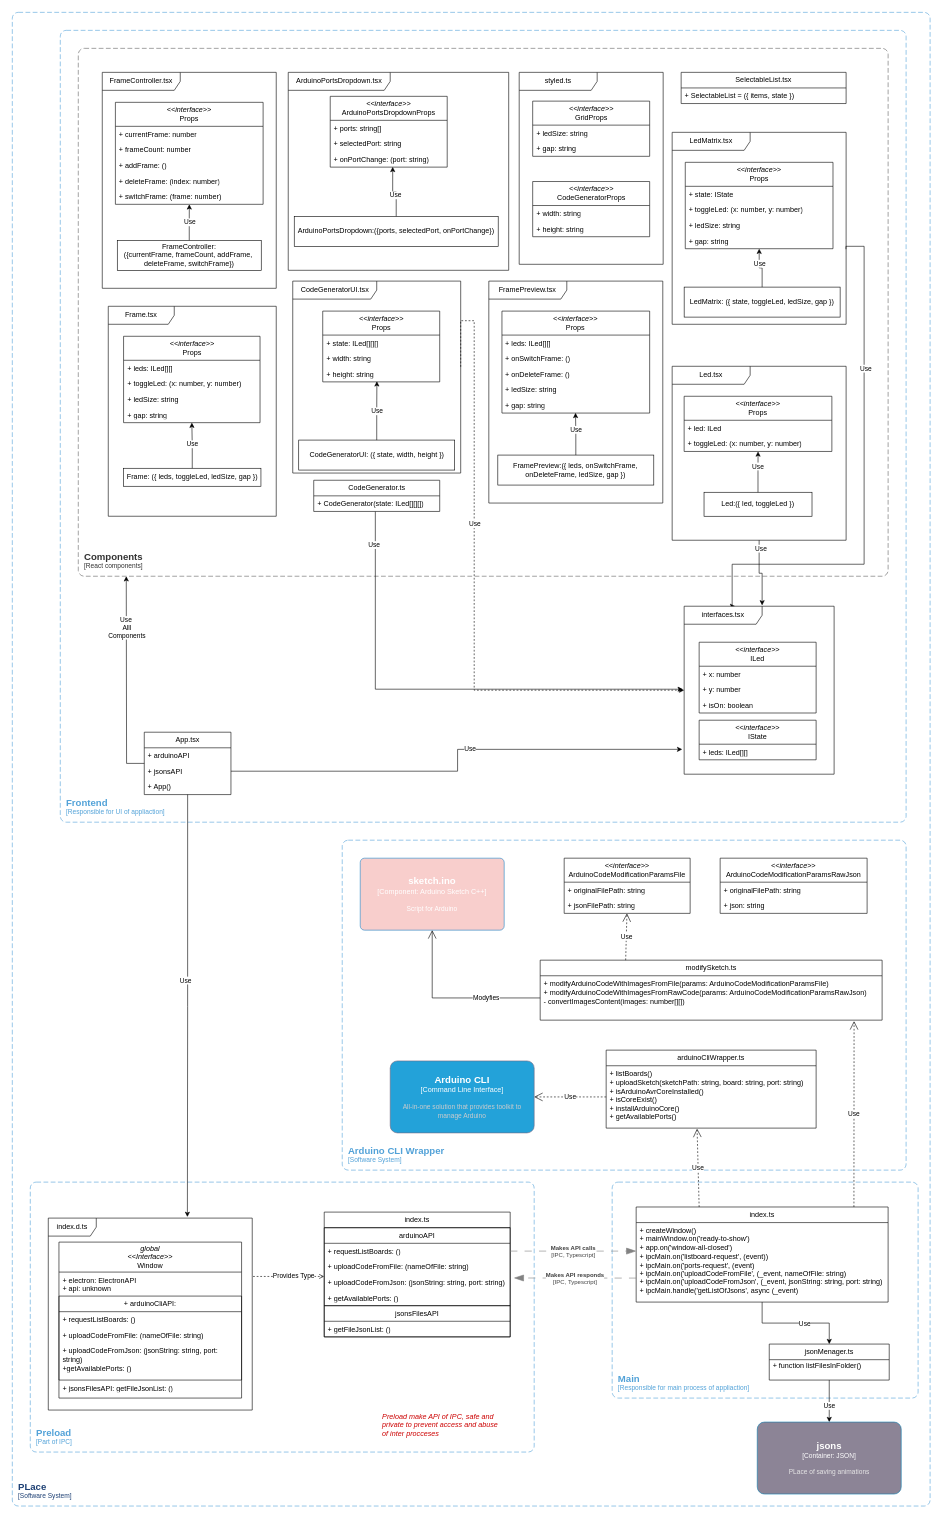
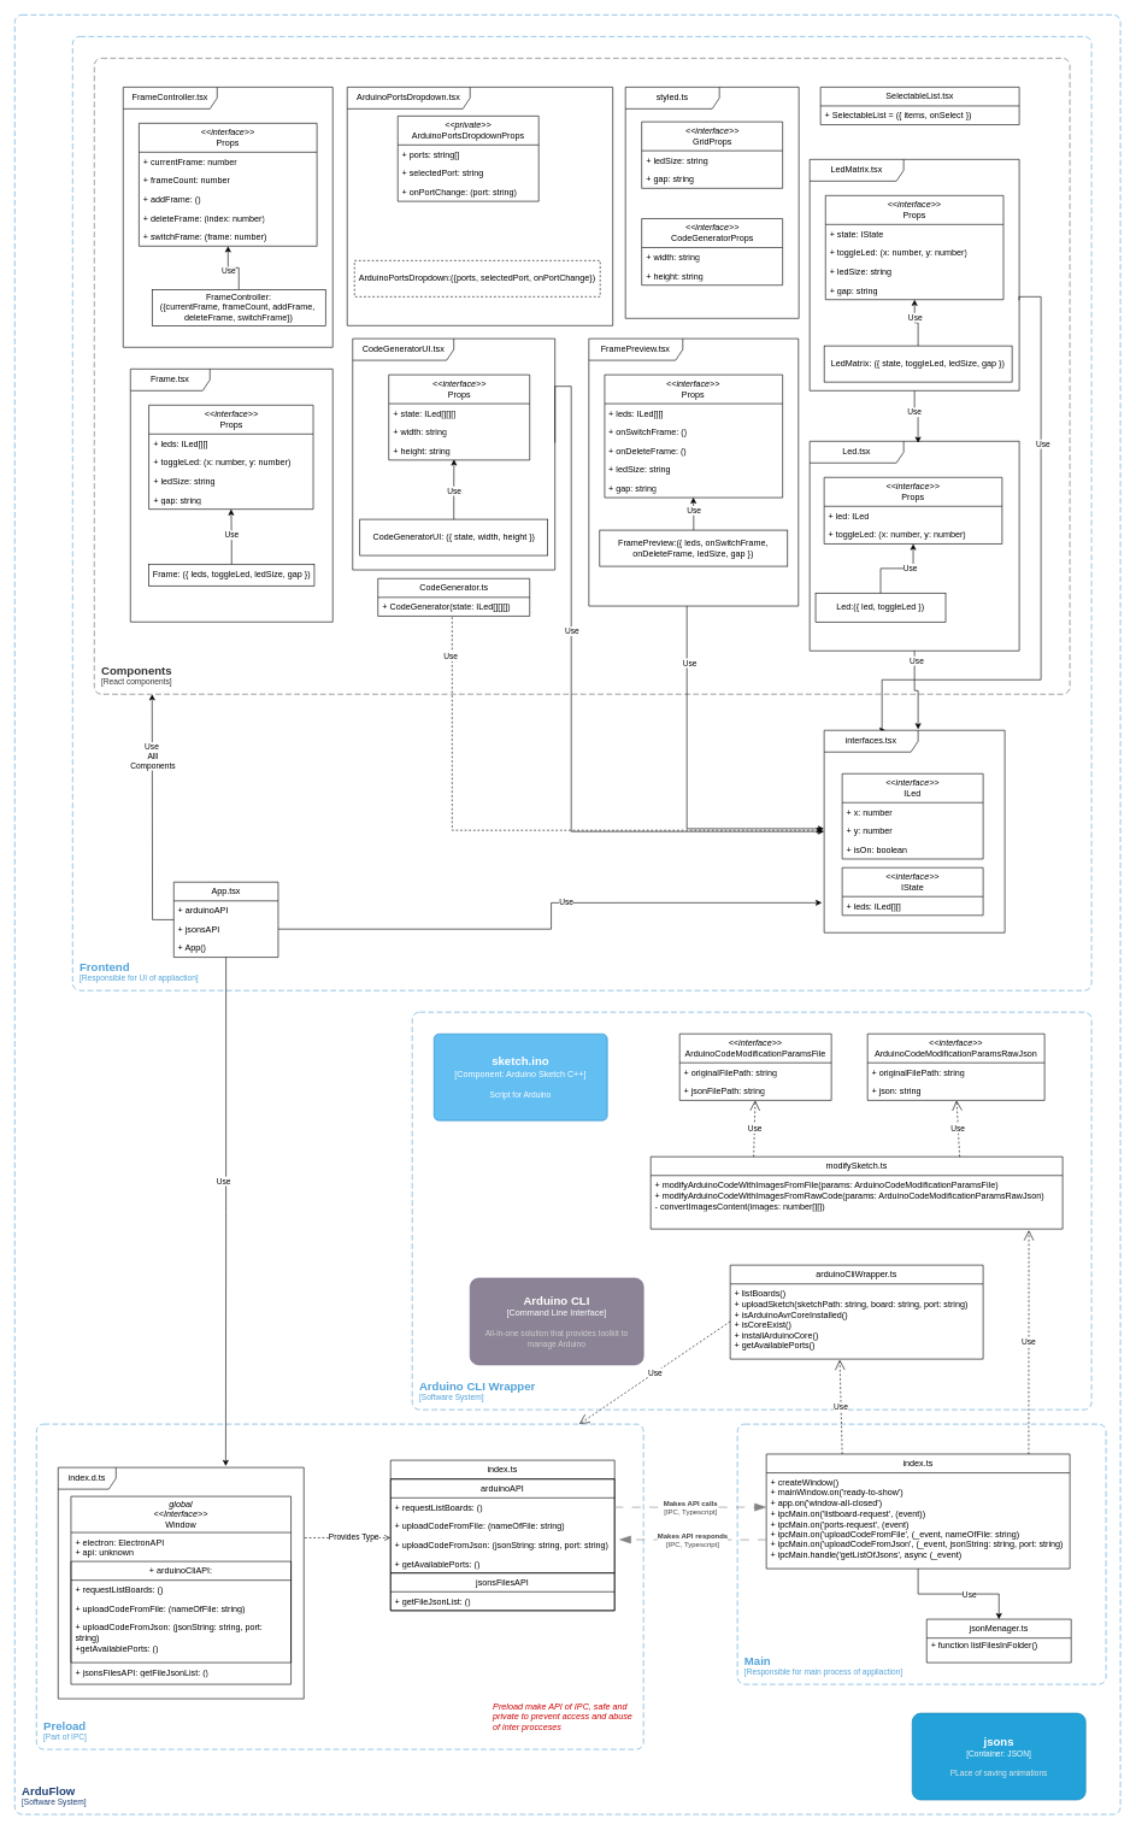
- <mxCell id="128" value="+ SelectableList = ({ items, state })" style="text;strokeColor=none;fillColor=none;align=left;verticalAlign=top;spacingLeft=4;spacingRight=4;overflow=hidden;rotatable=0;points=[[0,0.5],[1,0.5]];portConstraint=eastwest;whiteSpace=wrap;html=1;" vertex="1" parent="127"><mxGeometry y="26" width="275" height="26" as="geometry" /></mxCell>
+ <mxCell id="128" value="+ SelectableList = ({ items, onSelect })" style="text;strokeColor=none;fillColor=none;align=left;verticalAlign=top;spacingLeft=4;spacingRight=4;overflow=hidden;rotatable=0;points=[[0,0.5],[1,0.5]];portConstraint=eastwest;whiteSpace=wrap;html=1;" vertex="1" parent="127"><mxGeometry y="26" width="275" height="26" as="geometry" /></mxCell>
- <mxCell id="57" value="&lt;i&gt;&amp;lt;&amp;lt;interface&amp;gt;&amp;gt;&lt;br&gt;&lt;/i&gt;ArduinoPortsDropdownProps" style="swimlane;fontStyle=0;childLayout=stackLayout;horizontal=1;startSize=40;fillColor=none;horizontalStack=0;resizeParent=1;resizeParentMax=0;resizeLast=0;collapsible=1;marginBottom=0;whiteSpace=wrap;html=1;" vertex="1" parent="1"><mxGeometry x="550" y="160" width="195" height="118" as="geometry" /></mxCell>
+ <mxCell id="57" value="&lt;i&gt;&amp;lt;&amp;lt;private&amp;gt;&amp;gt;&lt;br&gt;&lt;/i&gt;ArduinoPortsDropdownProps" style="swimlane;fontStyle=0;childLayout=stackLayout;horizontal=1;startSize=40;fillColor=none;horizontalStack=0;resizeParent=1;resizeParentMax=0;resizeLast=0;collapsible=1;marginBottom=0;whiteSpace=wrap;html=1;" vertex="1" parent="1"><mxGeometry x="550" y="160" width="195" height="118" as="geometry" /></mxCell>
- <mxCell id="61" style="edgeStyle=orthogonalEdgeStyle;rounded=0;orthogonalLoop=1;jettySize=auto;html=1;entryX=0.534;entryY=0.985;entryDx=0;entryDy=0;entryPerimeter=0;" edge="1" parent="1" source="63" target="60"><mxGeometry relative="1" as="geometry" /></mxCell>
- <mxCell id="62" value="Use" style="edgeLabel;html=1;align=center;verticalAlign=middle;resizable=0;points=[];" vertex="1" connectable="0" parent="61"><mxGeometry x="-0.195" y="2" relative="1" as="geometry"><mxPoint as="offset" /></mxGeometry></mxCell>
- <mxCell id="63" value="ArduinoPortsDropdown:({&lt;span style=&quot;background-color: initial;&quot;&gt;ports,&amp;nbsp;&lt;/span&gt;&lt;span style=&quot;background-color: initial;&quot;&gt;selectedPort,&amp;nbsp;&lt;/span&gt;&lt;span style=&quot;background-color: initial;&quot;&gt;onPortChange&lt;/span&gt;&lt;span style=&quot;background-color: initial;&quot;&gt;})&lt;/span&gt;&lt;span style=&quot;background-color: initial;&quot;&gt;&lt;br&gt;&lt;/span&gt;" style="html=1;whiteSpace=wrap;fillColor=none;" vertex="1" parent="1"><mxGeometry x="490" y="360" width="340" height="50" as="geometry" /></mxCell>
+ <mxCell id="63" value="ArduinoPortsDropdown:({&lt;span style=&quot;background-color: initial;&quot;&gt;ports,&amp;nbsp;&lt;/span&gt;&lt;span style=&quot;background-color: initial;&quot;&gt;selectedPort,&amp;nbsp;&lt;/span&gt;&lt;span style=&quot;background-color: initial;&quot;&gt;onPortChange&lt;/span&gt;&lt;span style=&quot;background-color: initial;&quot;&gt;})&lt;/span&gt;&lt;span style=&quot;background-color: initial;&quot;&gt;&lt;br&gt;&lt;/span&gt;" style="html=1;whiteSpace=wrap;fillColor=none;dashed=1;" vertex="1" parent="1"><mxGeometry x="490" y="360" width="340" height="50" as="geometry" /></mxCell>
- <mxCell id="92" value="FrameController: ({currentFrame,&amp;nbsp;&lt;span style=&quot;background-color: initial;&quot;&gt;frameCount,&amp;nbsp;&lt;/span&gt;&lt;span style=&quot;background-color: initial;&quot;&gt;addFrame,&amp;nbsp;&lt;br&gt;&lt;/span&gt;&lt;span style=&quot;background-color: initial;&quot;&gt;deleteFrame,&amp;nbsp;&lt;/span&gt;&lt;span style=&quot;background-color: initial;&quot;&gt;switchFrame&lt;/span&gt;})" style="html=1;whiteSpace=wrap;fillColor=none;" vertex="1" parent="1"><mxGeometry x="195" y="400" width="240" height="50" as="geometry" /></mxCell>
+ <mxCell id="92" value="FrameController: ({currentFrame,&amp;nbsp;&lt;span style=&quot;background-color: initial;&quot;&gt;frameCount,&amp;nbsp;&lt;/span&gt;&lt;span style=&quot;background-color: initial;&quot;&gt;addFrame,&amp;nbsp;&lt;br&gt;&lt;/span&gt;&lt;span style=&quot;background-color: initial;&quot;&gt;deleteFrame,&amp;nbsp;&lt;/span&gt;&lt;span style=&quot;background-color: initial;&quot;&gt;switchFrame&lt;/span&gt;})" style="html=1;whiteSpace=wrap;fillColor=none;" vertex="1" parent="1"><mxGeometry x="210" y="400" width="240" height="50" as="geometry" /></mxCell>
+ <mxCell id="114" style="edgeStyle=orthogonalEdgeStyle;rounded=0;orthogonalLoop=1;jettySize=auto;html=1;entryX=0.517;entryY=0.008;entryDx=0;entryDy=0;entryPerimeter=0;" edge="1" parent="1" source="118" target="107"><mxGeometry relative="1" as="geometry" /></mxCell>
+ <mxCell id="115" value="Use" style="edgeLabel;html=1;align=center;verticalAlign=middle;resizable=0;points=[];" vertex="1" connectable="0" parent="114"><mxGeometry x="-0.252" y="-1" relative="1" as="geometry"><mxPoint as="offset" /></mxGeometry></mxCell>
- <mxCell id="73" value="CodeGeneratorUI: ({ state, width, height })" style="html=1;whiteSpace=wrap;fillColor=none;" vertex="1" parent="1"><mxGeometry x="497.5" y="733" width="260" height="50" as="geometry" /></mxCell>
+ <mxCell id="73" value="CodeGeneratorUI: ({ state, width, height })" style="html=1;whiteSpace=wrap;fillColor=none;" vertex="1" parent="1"><mxGeometry x="497.5" y="718" width="260" height="50" as="geometry" /></mxCell>
- <mxCell id="104" value="FramePreview:({ leds, onSwitchFrame, onDeleteFrame, ledSize, gap })" style="html=1;whiteSpace=wrap;fillColor=none;" vertex="1" parent="1"><mxGeometry x="829.39" y="758" width="260" height="50" as="geometry" /></mxCell>
+ <mxCell id="104" value="FramePreview:({ leds, onSwitchFrame, onDeleteFrame, ledSize, gap })" style="html=1;whiteSpace=wrap;fillColor=none;" vertex="1" parent="1"><mxGeometry x="829.39" y="733" width="260" height="50" as="geometry" /></mxCell>
- <mxCell id="138" style="edgeStyle=orthogonalEdgeStyle;rounded=0;orthogonalLoop=1;jettySize=auto;html=1;entryX=1;entryY=0.45;entryDx=0;entryDy=0;entryPerimeter=0;endArrow=none;endFill=0;startArrow=classic;startFill=1;dashed=1;" edge="1" parent="1" source="140" target="66"><mxGeometry relative="1" as="geometry"><Array as="points"><mxPoint x="790" y="1150" /><mxPoint x="790" y="534" /></Array></mxGeometry></mxCell>
+ <mxCell id="138" style="edgeStyle=orthogonalEdgeStyle;rounded=0;orthogonalLoop=1;jettySize=auto;html=1;entryX=1;entryY=0.45;entryDx=0;entryDy=0;entryPerimeter=0;endArrow=none;endFill=0;startArrow=classic;startFill=1;" edge="1" parent="1" source="140" target="66"><mxGeometry relative="1" as="geometry"><Array as="points"><mxPoint x="790" y="1150" /><mxPoint x="790" y="534" /></Array></mxGeometry></mxCell>
- <mxCell id="113" value="Led:({ led, toggleLed })" style="html=1;whiteSpace=wrap;fillColor=none;" vertex="1" parent="1"><mxGeometry x="1173.13" y="820" width="180" height="40" as="geometry" /></mxCell>
+ <mxCell id="113" value="Led:({ led, toggleLed })" style="html=1;whiteSpace=wrap;fillColor=none;" vertex="1" parent="1"><mxGeometry x="1128.13" y="820" width="180" height="40" as="geometry" /></mxCell>
+ <mxCell id="93" style="edgeStyle=orthogonalEdgeStyle;rounded=0;orthogonalLoop=1;jettySize=auto;html=1;entryX=-0.001;entryY=0.486;entryDx=0;entryDy=0;entryPerimeter=0;" edge="1" parent="1" source="95" target="140"><mxGeometry relative="1" as="geometry"><Array as="points"><mxPoint x="950" y="1146" /></Array></mxGeometry></mxCell>
+ <mxCell id="94" value="Use" style="edgeLabel;html=1;align=center;verticalAlign=middle;resizable=0;points=[];" vertex="1" connectable="0" parent="93"><mxGeometry x="-0.685" y="3" relative="1" as="geometry"><mxPoint as="offset" /></mxGeometry></mxCell>
- <mxCell id="136" style="edgeStyle=orthogonalEdgeStyle;rounded=0;orthogonalLoop=1;jettySize=auto;html=1;entryX=0.489;entryY=1.011;entryDx=0;entryDy=0;entryPerimeter=0;exitX=-0.009;exitY=0.494;exitDx=0;exitDy=0;exitPerimeter=0;endArrow=none;endFill=0;startArrow=classic;startFill=1;" edge="1" parent="1" source="140" target="65"><mxGeometry relative="1" as="geometry"><Array as="points"><mxPoint x="625" y="1148" /></Array></mxGeometry></mxCell>
+ <mxCell id="136" style="edgeStyle=orthogonalEdgeStyle;rounded=0;orthogonalLoop=1;jettySize=auto;html=1;entryX=0.489;entryY=1.011;entryDx=0;entryDy=0;entryPerimeter=0;exitX=-0.009;exitY=0.494;exitDx=0;exitDy=0;exitPerimeter=0;endArrow=none;endFill=0;startArrow=classic;startFill=1;dashed=1;" edge="1" parent="1" source="140" target="65"><mxGeometry relative="1" as="geometry"><Array as="points"><mxPoint x="625" y="1148" /></Array></mxGeometry></mxCell>
- <mxCell id="4" value="&lt;font style=&quot;font-size: 16px&quot;&gt;&lt;b&gt;sketch.ino&lt;/b&gt;&lt;/font&gt;&lt;div&gt;[Component: Arduino Sketch C++]&lt;/div&gt;&lt;br&gt;&lt;div&gt;&lt;font style=&quot;font-size: 11px&quot;&gt;Script for Arduino &lt;/font&gt;&lt;/div&gt;" style="rounded=1;whiteSpace=wrap;html=1;labelBackgroundColor=none;fillColor=#f8cecc;fontColor=#ffffff;align=center;arcSize=6;strokeColor=#2086C9;metaEdit=1;resizable=0;points=[[0.25,0,0],[0.5,0,0],[0.75,0,0],[1,0.25,0],[1,0.5,0],[1,0.75,0],[0.75,1,0],[0.5,1,0],[0.25,1,0],[0,0.75,0],[0,0.5,0],[0,0.25,0]];" vertex="1" parent="3"><mxGeometry x="30" y="30" width="240" height="120" as="geometry" /></mxCell>
+ <mxCell id="4" value="&lt;font style=&quot;font-size: 16px&quot;&gt;&lt;b&gt;sketch.ino&lt;/b&gt;&lt;/font&gt;&lt;div&gt;[Component: Arduino Sketch C++]&lt;/div&gt;&lt;br&gt;&lt;div&gt;&lt;font style=&quot;font-size: 11px&quot;&gt;Script for Arduino &lt;/font&gt;&lt;/div&gt;" style="rounded=1;whiteSpace=wrap;html=1;labelBackgroundColor=none;fillColor=#63BEF2;fontColor=#ffffff;align=center;arcSize=6;strokeColor=#2086C9;metaEdit=1;resizable=0;points=[[0.25,0,0],[0.5,0,0],[0.75,0,0],[1,0.25,0],[1,0.5,0],[1,0.75,0],[0.75,1,0],[0.5,1,0],[0.25,1,0],[0,0.75,0],[0,0.5,0],[0,0.25,0]];" vertex="1" parent="3"><mxGeometry x="30" y="30" width="240" height="120" as="geometry" /></mxCell>
+ <mxCell id="14" value="Use" style="endArrow=open;endSize=12;dashed=1;html=1;rounded=0;exitX=0.75;exitY=0;exitDx=0;exitDy=0;" edge="1" parent="3" source="5" target="12"><mxGeometry width="160" relative="1" as="geometry"><mxPoint x="570" y="160" as="sourcePoint" /><mxPoint x="790" y="140" as="targetPoint" /></mxGeometry></mxCell>
- <mxCell id="15" value="Modyfies" style="endArrow=open;html=1;endSize=12;startArrow=none;startSize=14;startFill=0;edgeStyle=orthogonalEdgeStyle;rounded=0;entryX=0.5;entryY=1;entryDx=0;entryDy=0;entryPerimeter=0;exitX=0;exitY=0.5;exitDx=0;exitDy=0;" edge="1" parent="3" source="6" target="4"><mxGeometry x="-0.386" relative="1" as="geometry"><mxPoint x="160" y="420" as="sourcePoint" /><mxPoint x="320" y="420" as="targetPoint" /><mxPoint as="offset" /></mxGeometry></mxCell>
- <mxCell id="18" value="&lt;font style=&quot;font-size: 16px&quot;&gt;&lt;b&gt;Arduino CLI&lt;/b&gt;&lt;/font&gt;&lt;div&gt;[Command Line Interface]&lt;/div&gt;&lt;br&gt;&lt;div&gt;&lt;font style=&quot;font-size: 11px&quot;&gt;&lt;font color=&quot;#cccccc&quot;&gt;All-in-one solution that provides toolkit to manage Arduino&lt;/font&gt;&lt;/div&gt;" style="rounded=1;whiteSpace=wrap;html=1;labelBackgroundColor=none;fillColor=#23a2d9;fontColor=#ffffff;align=center;arcSize=10;strokeColor=#736782;metaEdit=1;resizable=0;points=[[0.25,0,0],[0.5,0,0],[0.75,0,0],[1,0.25,0],[1,0.5,0],[1,0.75,0],[0.75,1,0],[0.5,1,0],[0.25,1,0],[0,0.75,0],[0,0.5,0],[0,0.25,0]];" vertex="1" parent="3"><mxGeometry x="80" y="368" width="240" height="120" as="geometry" /></mxCell>
+ <mxCell id="18" value="&lt;font style=&quot;font-size: 16px&quot;&gt;&lt;b&gt;Arduino CLI&lt;/b&gt;&lt;/font&gt;&lt;div&gt;[Command Line Interface]&lt;/div&gt;&lt;br&gt;&lt;div&gt;&lt;font style=&quot;font-size: 11px&quot;&gt;&lt;font color=&quot;#cccccc&quot;&gt;All-in-one solution that provides toolkit to manage Arduino&lt;/font&gt;&lt;/div&gt;" style="rounded=1;whiteSpace=wrap;html=1;labelBackgroundColor=none;fillColor=#8C8496;fontColor=#ffffff;align=center;arcSize=10;strokeColor=#736782;metaEdit=1;resizable=0;points=[[0.25,0,0],[0.5,0,0],[0.75,0,0],[1,0.25,0],[1,0.5,0],[1,0.75,0],[0.75,1,0],[0.5,1,0],[0.25,1,0],[0,0.75,0],[0,0.5,0],[0,0.25,0]];" vertex="1" parent="3"><mxGeometry x="80" y="368" width="240" height="120" as="geometry" /></mxCell>
- <mxCell id="19" value="Use" style="endArrow=open;endSize=12;dashed=1;html=1;rounded=0;exitX=0;exitY=0.5;exitDx=0;exitDy=0;entryX=1;entryY=0.5;entryDx=0;entryDy=0;entryPerimeter=0;" edge="1" parent="3" source="17" target="18"><mxGeometry width="160" relative="1" as="geometry"><mxPoint x="390" y="418" as="sourcePoint" /><mxPoint x="392" y="340" as="targetPoint" /></mxGeometry></mxCell>
+ <mxCell id="19" value="Use" style="endArrow=open;endSize=12;dashed=1;html=1;rounded=0;exitX=0;exitY=0.5;exitDx=0;exitDy=0;" edge="1" parent="3" source="17" target="22"><mxGeometry width="160" relative="1" as="geometry"><mxPoint x="390" y="418" as="sourcePoint" /><mxPoint x="392" y="340" as="targetPoint" /></mxGeometry></mxCell>
- <mxCell id="47" style="edgeStyle=orthogonalEdgeStyle;rounded=0;orthogonalLoop=1;jettySize=auto;html=1;entryX=0.5;entryY=0;entryDx=0;entryDy=0;entryPerimeter=0;" edge="1" parent="1" source="49" target="158"><mxGeometry relative="1" as="geometry" /></mxCell>
- <mxCell id="48" value="Use" style="edgeLabel;html=1;align=center;verticalAlign=middle;resizable=0;points=[];" vertex="1" connectable="0" parent="47"><mxGeometry x="0.193" relative="1" as="geometry"><mxPoint as="offset" /></mxGeometry></mxCell>
- <mxCell id="23" value="&lt;i&gt;&lt;font color=&quot;#cc0000&quot;&gt;Preload make API of IPC, safe and private to prevent access and abuse of inter procceses&amp;nbsp;&lt;/font&gt;&lt;/i&gt;" style="text;html=1;strokeColor=none;fillColor=none;align=left;verticalAlign=middle;whiteSpace=wrap;rounded=0;" vertex="1" parent="1"><mxGeometry x="635" y="2350" width="200" height="50" as="geometry" /></mxCell>
+ <mxCell id="23" value="&lt;i&gt;&lt;font color=&quot;#cc0000&quot;&gt;Preload make API of IPC, safe and private to prevent access and abuse of inter procceses&amp;nbsp;&lt;/font&gt;&lt;/i&gt;" style="text;html=1;strokeColor=none;fillColor=none;align=left;verticalAlign=middle;whiteSpace=wrap;rounded=0;" vertex="1" parent="1"><mxGeometry x="680" y="2350" width="200" height="50" as="geometry" /></mxCell>
- <mxCell id="158" value="&lt;font style=&quot;font-size: 16px&quot;&gt;&lt;b&gt;jsons&lt;/b&gt;&lt;/font&gt;&lt;div&gt;[Container: JSON]&lt;/div&gt;&lt;br&gt;&lt;div&gt;&lt;font style=&quot;font-size: 11px&quot;&gt;&lt;font color=&quot;#E6E6E6&quot;&gt;PLace of saving animations&lt;/font&gt;&lt;/div&gt;" style="rounded=1;whiteSpace=wrap;html=1;fontSize=11;labelBackgroundColor=none;fillColor=#8c8496;fontColor=#ffffff;align=center;arcSize=10;strokeColor=#0E7DAD;metaEdit=1;resizable=0;points=[[0.25,0,0],[0.5,0,0],[0.75,0,0],[1,0.25,0],[1,0.5,0],[1,0.75,0],[0.75,1,0],[0.5,1,0],[0.25,1,0],[0,0.75,0],[0,0.5,0],[0,0.25,0]];" vertex="1" parent="1"><mxGeometry x="1261.87" y="2370" width="240" height="120" as="geometry" /></mxCell>
+ <mxCell id="158" value="&lt;font style=&quot;font-size: 16px&quot;&gt;&lt;b&gt;jsons&lt;/b&gt;&lt;/font&gt;&lt;div&gt;[Container: JSON]&lt;/div&gt;&lt;br&gt;&lt;div&gt;&lt;font style=&quot;font-size: 11px&quot;&gt;&lt;font color=&quot;#E6E6E6&quot;&gt;PLace of saving animations&lt;/font&gt;&lt;/div&gt;" style="rounded=1;whiteSpace=wrap;html=1;fontSize=11;labelBackgroundColor=none;fillColor=#23A2D9;fontColor=#ffffff;align=center;arcSize=10;strokeColor=#0E7DAD;metaEdit=1;resizable=0;points=[[0.25,0,0],[0.5,0,0],[0.75,0,0],[1,0.25,0],[1,0.5,0],[1,0.75,0],[0.75,1,0],[0.5,1,0],[0.25,1,0],[0,0.75,0],[0,0.5,0],[0,0.25,0]];" vertex="1" parent="1"><mxGeometry x="1261.87" y="2370" width="240" height="120" as="geometry" /></mxCell>
- <mxCell id="21" value="&lt;font style=&quot;font-size: 16px&quot;&gt;&lt;b&gt;&lt;div style=&quot;text-align: left&quot;&gt;PLace&lt;/div&gt;&lt;/b&gt;&lt;/font&gt;&lt;div style=&quot;text-align: left&quot;&gt;[Software System]&lt;/div&gt;" style="rounded=1;fontSize=11;whiteSpace=wrap;html=1;dashed=1;arcSize=20;fillColor=none;strokeColor=#52A2D8;fontColor=#1E4074;labelBackgroundColor=none;align=left;verticalAlign=bottom;labelBorderColor=none;spacingTop=0;spacing=10;dashPattern=8 4;metaEdit=1;rotatable=0;perimeter=rectanglePerimeter;labelPadding=0;allowArrows=0;connectable=0;expand=0;recursiveResize=0;editable=1;pointerEvents=0;absoluteArcSize=1;points=[[0.25,0,0],[0.5,0,0],[0.75,0,0],[1,0.25,0],[1,0.5,0],[1,0.75,0],[0.75,1,0],[0.5,1,0],[0.25,1,0],[0,0.75,0],[0,0.5,0],[0,0.25,0]];" vertex="1" parent="1"><mxGeometry x="20" y="20" width="1530" height="2490" as="geometry" /></mxCell>
+ <mxCell id="21" value="&lt;font style=&quot;font-size: 16px&quot;&gt;&lt;b&gt;&lt;div style=&quot;text-align: left&quot;&gt;ArduFlow&lt;/div&gt;&lt;/b&gt;&lt;/font&gt;&lt;div style=&quot;text-align: left&quot;&gt;[Software System]&lt;/div&gt;" style="rounded=1;fontSize=11;whiteSpace=wrap;html=1;dashed=1;arcSize=20;fillColor=none;strokeColor=#52A2D8;fontColor=#1E4074;labelBackgroundColor=none;align=left;verticalAlign=bottom;labelBorderColor=none;spacingTop=0;spacing=10;dashPattern=8 4;metaEdit=1;rotatable=0;perimeter=rectanglePerimeter;labelPadding=0;allowArrows=0;connectable=0;expand=0;recursiveResize=0;editable=1;pointerEvents=0;absoluteArcSize=1;points=[[0.25,0,0],[0.5,0,0],[0.75,0,0],[1,0.25,0],[1,0.5,0],[1,0.75,0],[0.75,1,0],[0.5,1,0],[0.25,1,0],[0,0.75,0],[0,0.5,0],[0,0.25,0]];" vertex="1" parent="1"><mxGeometry x="20" y="20" width="1530" height="2490" as="geometry" /></mxCell>
